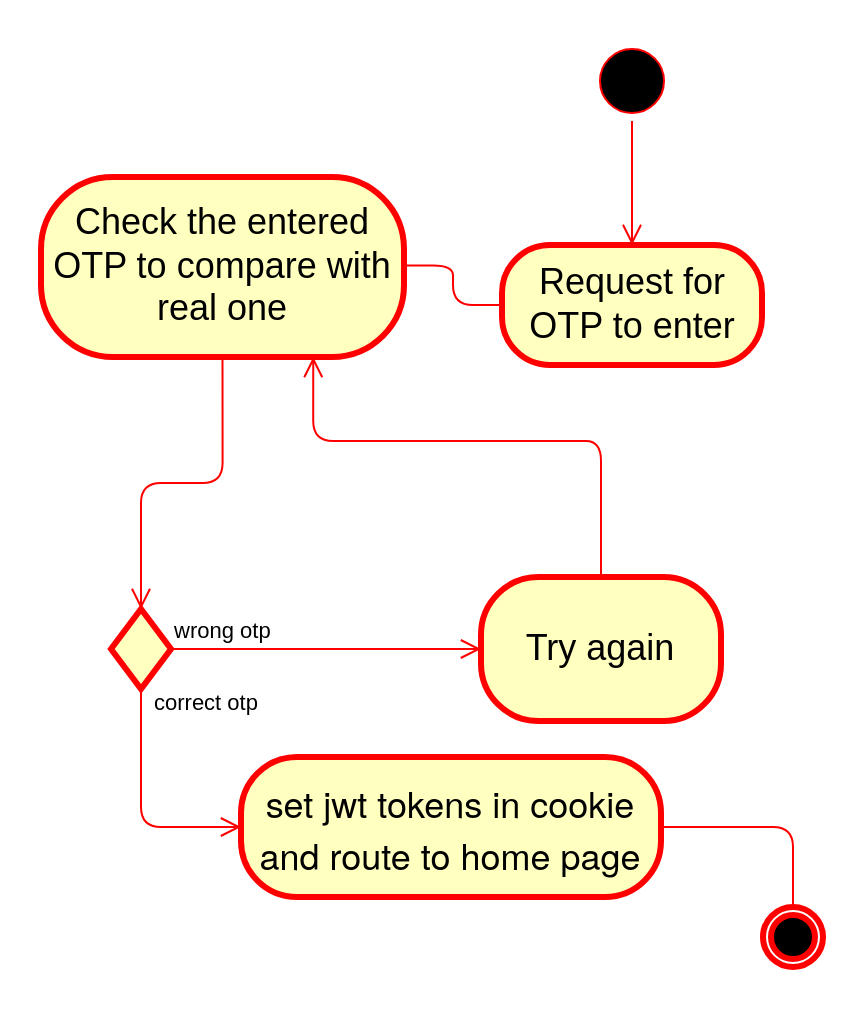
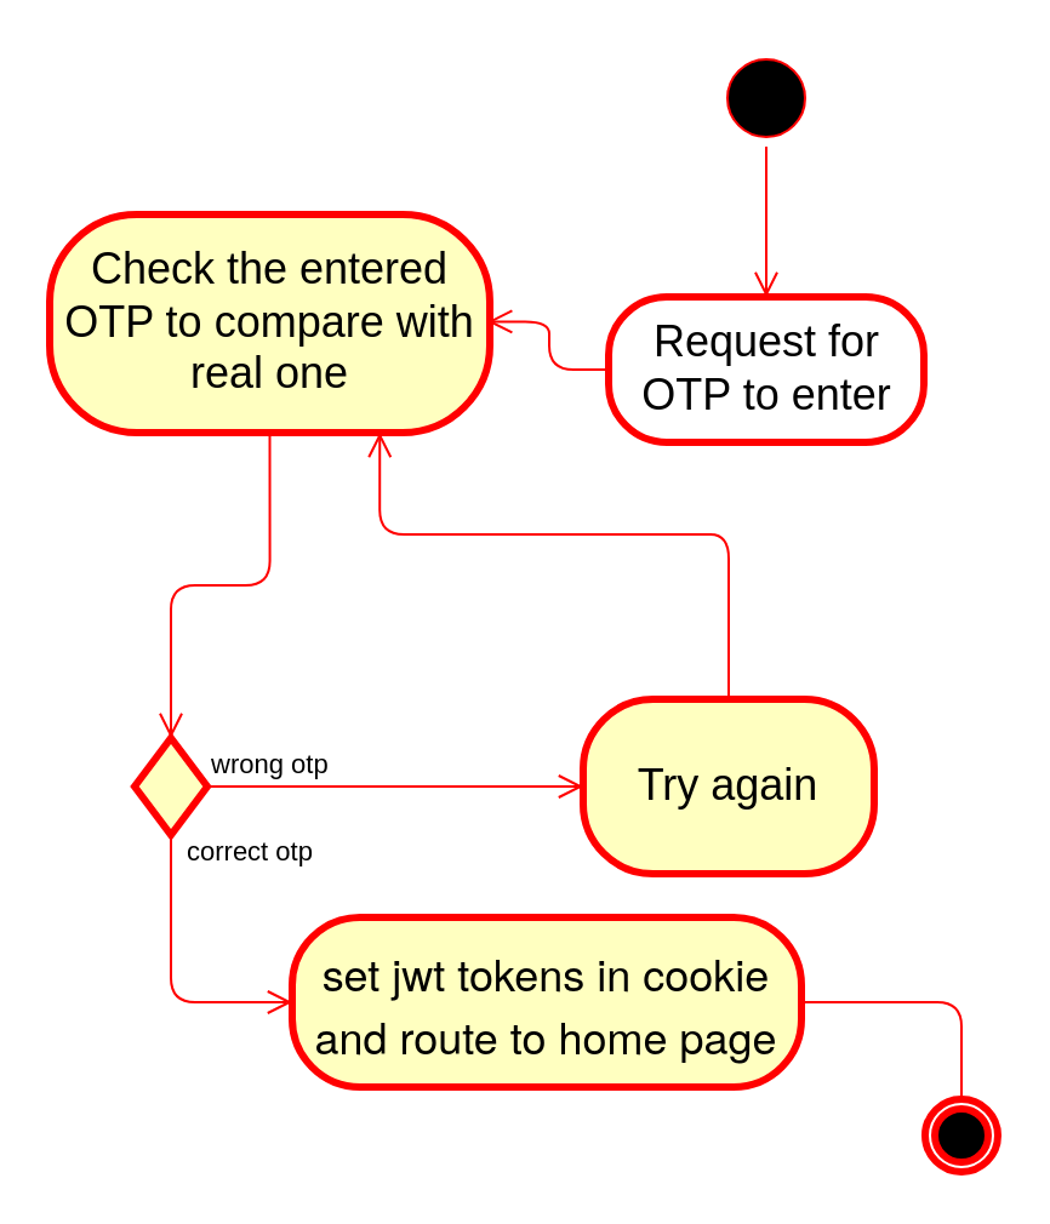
- <mxCell id="5" value="" style="edgeStyle=orthogonalEdgeStyle;html=1;verticalAlign=bottom;endArrow=none;endSize=8;strokeColor=#ff0000;entryX=0.995;entryY=0.491;entryDx=0;entryDy=0;entryPerimeter=0;" parent="1" source="4" target="6" edge="1"><mxGeometry relative="1" as="geometry"><mxPoint x="154.5" y="152" as="targetPoint" /><Array as="points" /></mxGeometry></mxCell>
+ <mxCell id="5" value="" style="edgeStyle=orthogonalEdgeStyle;html=1;verticalAlign=bottom;endArrow=open;endSize=8;strokeColor=#ff0000;entryX=0.995;entryY=0.491;entryDx=0;entryDy=0;entryPerimeter=0;" parent="1" source="4" target="6" edge="1"><mxGeometry relative="1" as="geometry"><mxPoint x="154.5" y="152" as="targetPoint" /><Array as="points" /></mxGeometry></mxCell>
- <mxCell id="4" value="&lt;span style=&quot;font-size: 18px;&quot;&gt;Request for OTP to enter&lt;/span&gt;" style="rounded=1;whiteSpace=wrap;html=1;arcSize=40;fontColor=#000000;fillColor=#ffffc0;strokeColor=#ff0000;strokeWidth=3;" parent="1" vertex="1"><mxGeometry x="250.5" y="122" width="130" height="60" as="geometry" /></mxCell>
+ <mxCell id="4" value="&lt;span style=&quot;font-size: 18px;&quot;&gt;Request for OTP to enter&lt;/span&gt;" style="rounded=1;whiteSpace=wrap;html=1;arcSize=40;fontColor=#000000;fillColor=#ffffff;strokeColor=#ff0000;strokeWidth=3;" parent="1" vertex="1"><mxGeometry x="250.5" y="122" width="130" height="60" as="geometry" /></mxCell>
